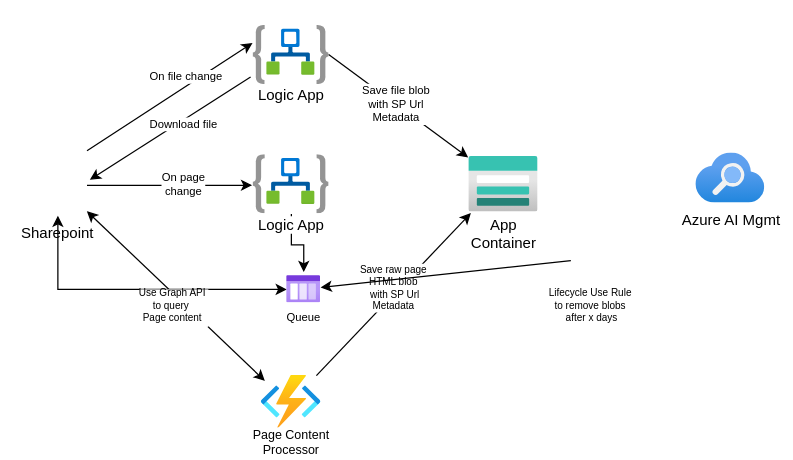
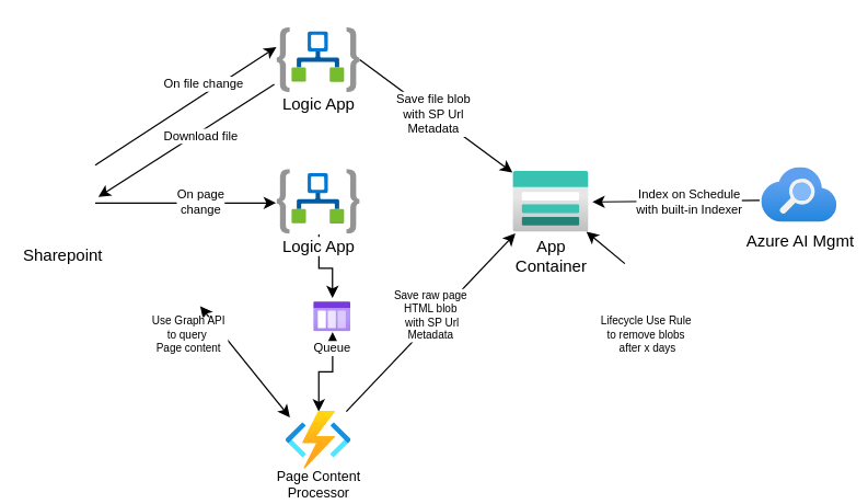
+ <mxCell id="14" value="" style="endArrow=classic;html=1;rounded=0;entryX=1.043;entryY=0.499;entryDx=0;entryDy=0;entryPerimeter=0;exitX=-0.027;exitY=0.595;exitDx=0;exitDy=0;exitPerimeter=0;" parent="1" edge="1" target="4" source="13"><mxGeometry width="50" height="50" relative="1" as="geometry"><mxPoint x="636" y="95" as="sourcePoint" /><mxPoint x="616" y="199" as="targetPoint" /></mxGeometry></mxCell>
+ <mxCell id="15" value="Index on Schedule&lt;div style=&quot;font-size: 9px;&quot;&gt;with built-in Indexer&lt;/div&gt;" style="edgeLabel;html=1;align=center;verticalAlign=middle;resizable=0;points=[];fontSize=9;" parent="14" vertex="1" connectable="0"><mxGeometry x="-0.154" relative="1" as="geometry"><mxPoint as="offset" /></mxGeometry></mxCell>
- <mxCell id="23" value="" style="endArrow=classic;html=1;rounded=0;exitX=0.061;exitY=0.1;exitDx=0;exitDy=0;exitPerimeter=0;startArrow=classic;startFill=1;entryX=0.954;entryY=0.929;entryDx=0;entryDy=0;entryPerimeter=0;" edge="1" parent="1" source="20" target="6"><mxGeometry width="50" height="50" relative="1" as="geometry"><mxPoint x="174.52" y="323.782" as="sourcePoint" /><mxPoint x="86" y="220" as="targetPoint" /></mxGeometry></mxCell>
+ <mxCell id="23" value="" style="endArrow=classic;html=1;rounded=0;exitX=0.061;exitY=0.1;exitDx=0;exitDy=0;exitPerimeter=0;startArrow=classic;startFill=1;" edge="1" parent="1" source="20" target="24"><mxGeometry width="50" height="50" relative="1" as="geometry"><mxPoint x="174.52" y="323.782" as="sourcePoint" /><mxPoint x="86" y="220" as="targetPoint" /></mxGeometry></mxCell>
- <mxCell id="25" value="" style="rounded=0;orthogonalLoop=1;jettySize=auto;html=1;" edge="1" parent="1" source="26" target="19"><mxGeometry relative="1" as="geometry"><mxPoint x="402" y="190" as="targetPoint" /></mxGeometry></mxCell>
+ <mxCell id="25" value="" style="rounded=0;orthogonalLoop=1;jettySize=auto;html=1;entryX=0.963;entryY=0.988;entryDx=0;entryDy=0;entryPerimeter=0;" edge="1" parent="1" source="26" target="4"><mxGeometry relative="1" as="geometry"><mxPoint x="402" y="190" as="targetPoint" /></mxGeometry></mxCell>
- <mxCell id="18" value="" style="edgeStyle=orthogonalEdgeStyle;rounded=0;orthogonalLoop=1;jettySize=auto;html=1;startArrow=classic;startFill=1;" edge="1" parent="1" source="19" target="6"><mxGeometry relative="1" as="geometry" /></mxCell>
+ <mxCell id="18" value="" style="edgeStyle=orthogonalEdgeStyle;rounded=0;orthogonalLoop=1;jettySize=auto;html=1;startArrow=classic;startFill=1;" edge="1" parent="1" source="19" target="20"><mxGeometry relative="1" as="geometry" /></mxCell>
